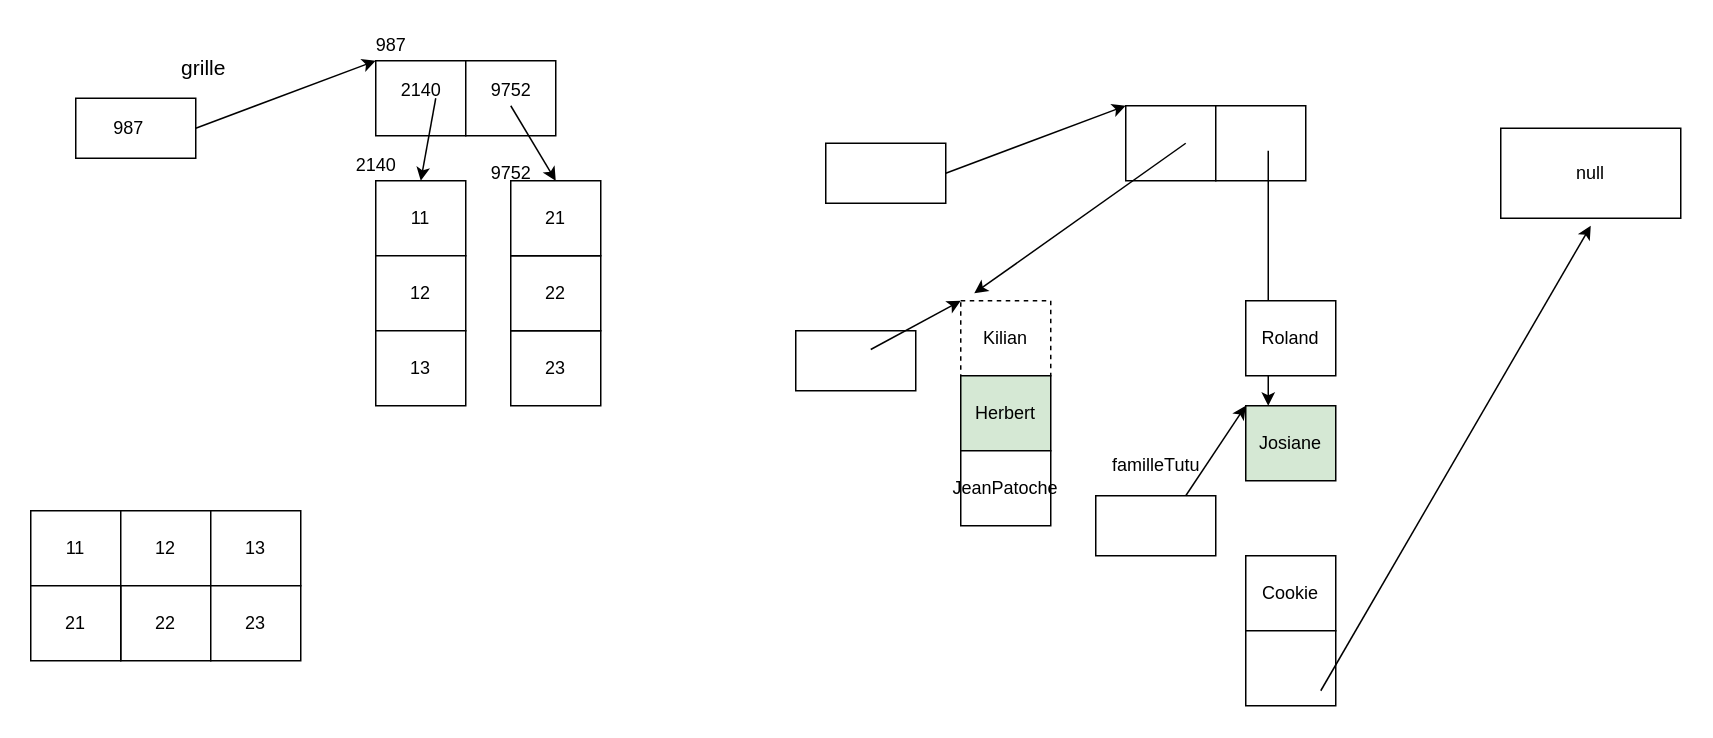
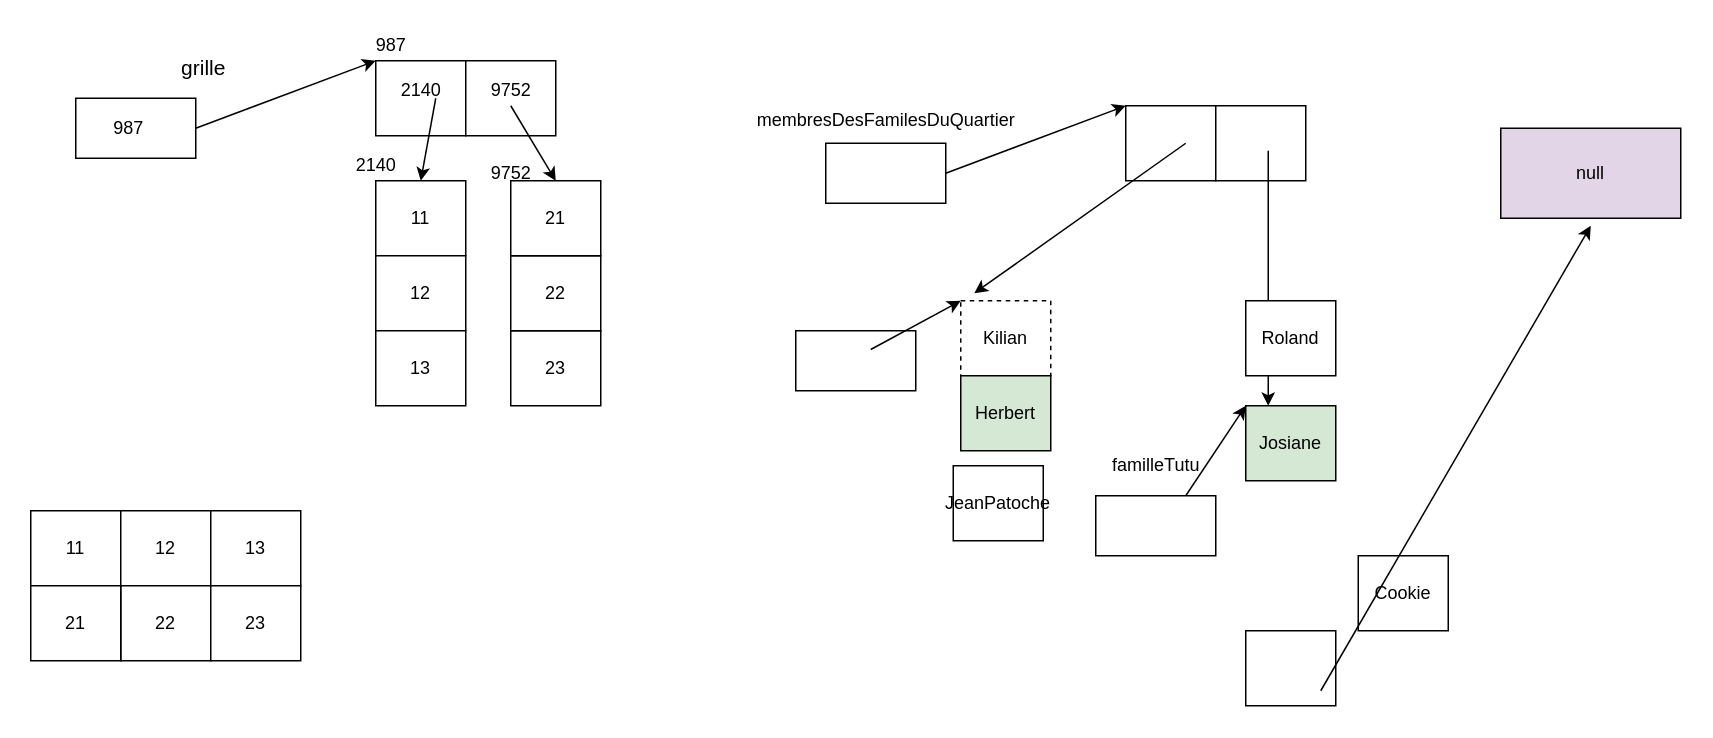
+ <mxCell id="28" value="membresDesFamilesDuQuartier" style="text;html=1;align=center;verticalAlign=middle;resizable=0;points=[];autosize=1;strokeColor=none;" vertex="1" parent="1"><mxGeometry x="490" y="70" width="200" height="20" as="geometry" /></mxCell>
- <mxCell id="34" value="null" style="whiteSpace=wrap;html=1;" vertex="1" parent="1"><mxGeometry x="1000" y="85" width="120" height="60" as="geometry" /></mxCell>
+ <mxCell id="34" value="null" style="whiteSpace=wrap;html=1;fillColor=#e1d5e7;" vertex="1" parent="1"><mxGeometry x="1000" y="85" width="120" height="60" as="geometry" /></mxCell>
- <mxCell id="37" value="JeanPatoche" style="rounded=0;whiteSpace=wrap;html=1;" vertex="1" parent="1"><mxGeometry x="640" y="300" width="60" height="50" as="geometry" /></mxCell>
+ <mxCell id="37" value="JeanPatoche" style="rounded=0;whiteSpace=wrap;html=1;" vertex="1" parent="1"><mxGeometry x="635" y="310" width="60" height="50" as="geometry" /></mxCell>
- <mxCell id="42" value="Cookie" style="rounded=0;whiteSpace=wrap;html=1;" vertex="1" parent="1"><mxGeometry x="830" y="370" width="60" height="50" as="geometry" /></mxCell>
+ <mxCell id="42" value="Cookie" style="rounded=0;whiteSpace=wrap;html=1;" vertex="1" parent="1"><mxGeometry x="905" y="370" width="60" height="50" as="geometry" /></mxCell>
